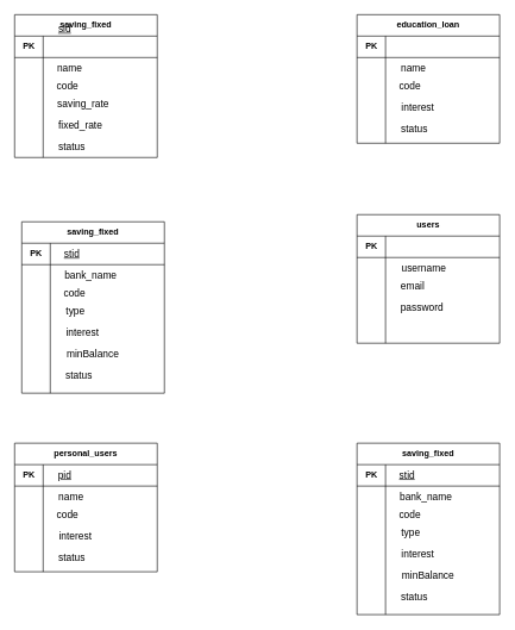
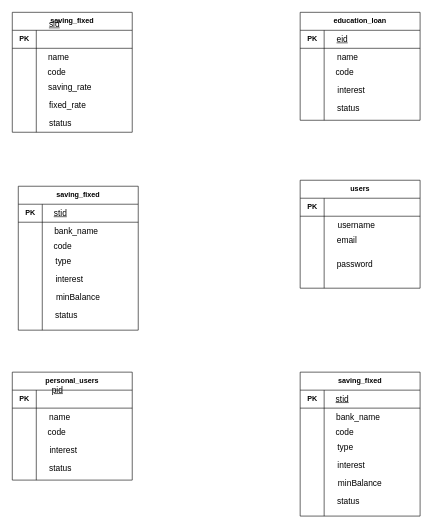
+ <mxCell id="36" value="&lt;font style=&quot;font-size: 14px;&quot;&gt;&lt;u&gt;eid&lt;/u&gt;&lt;/font&gt;" style="text;html=1;align=center;verticalAlign=middle;resizable=0;points=[];autosize=1;strokeColor=none;fillColor=none;" vertex="1" parent="32"><mxGeometry x="50" y="30" width="40" height="30" as="geometry" /></mxCell>
- <mxCell id="47" value="&lt;font style=&quot;font-size: 14px;&quot;&gt;&amp;nbsp; &amp;nbsp;password&lt;/font&gt;" style="text;html=1;align=center;verticalAlign=middle;resizable=0;points=[];autosize=1;strokeColor=none;fillColor=none;" vertex="1" parent="41"><mxGeometry x="35" y="115" width="100" height="30" as="geometry" /></mxCell>
+ <mxCell id="47" value="&lt;font style=&quot;font-size: 14px;&quot;&gt;&amp;nbsp; &amp;nbsp;password&lt;/font&gt;" style="text;html=1;align=center;verticalAlign=middle;resizable=0;points=[];autosize=1;strokeColor=none;fillColor=none;" vertex="1" parent="41"><mxGeometry x="35" y="125" width="100" height="30" as="geometry" /></mxCell>
- <mxCell id="27" value="&lt;font style=&quot;font-size: 14px;&quot;&gt;&lt;u&gt;pid&lt;/u&gt;&lt;/font&gt;" style="text;html=1;align=center;verticalAlign=middle;resizable=0;points=[];autosize=1;strokeColor=none;fillColor=none;" parent="23" vertex="1"><mxGeometry x="50" y="30" width="40" height="30" as="geometry" /></mxCell>
+ <mxCell id="27" value="&lt;font style=&quot;font-size: 14px;&quot;&gt;&lt;u&gt;pid&lt;/u&gt;&lt;/font&gt;" style="text;html=1;align=center;verticalAlign=middle;resizable=0;points=[];autosize=1;strokeColor=none;fillColor=none;" parent="23" vertex="1"><mxGeometry x="55" y="15" width="40" height="30" as="geometry" /></mxCell>
